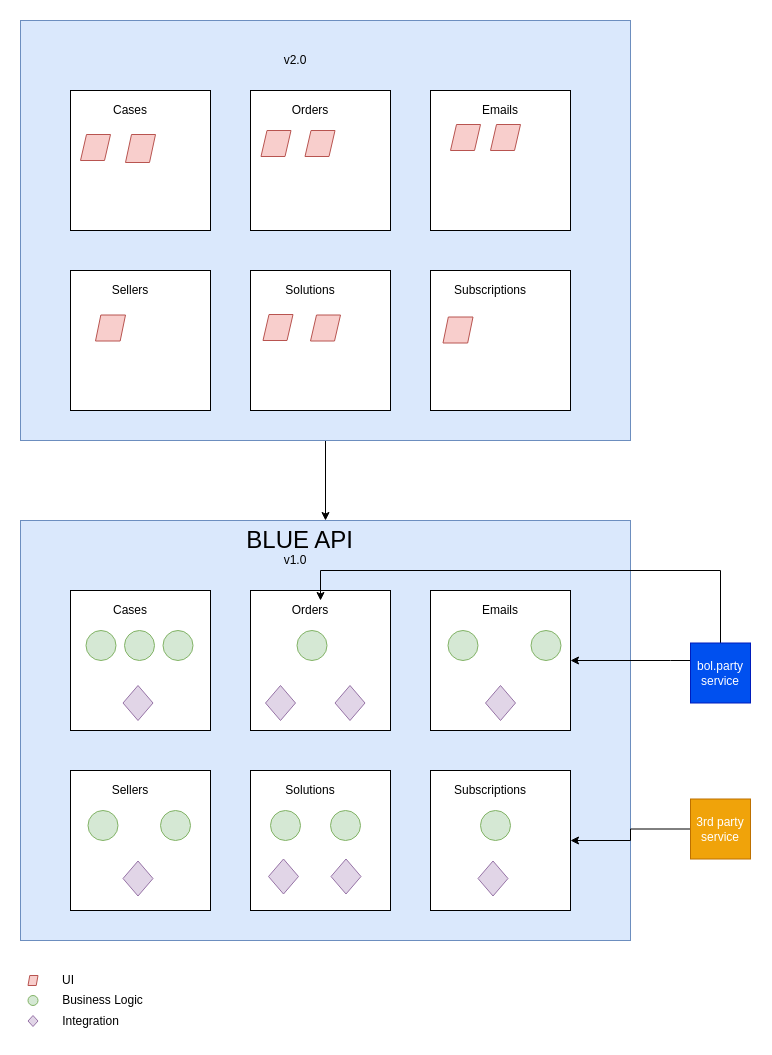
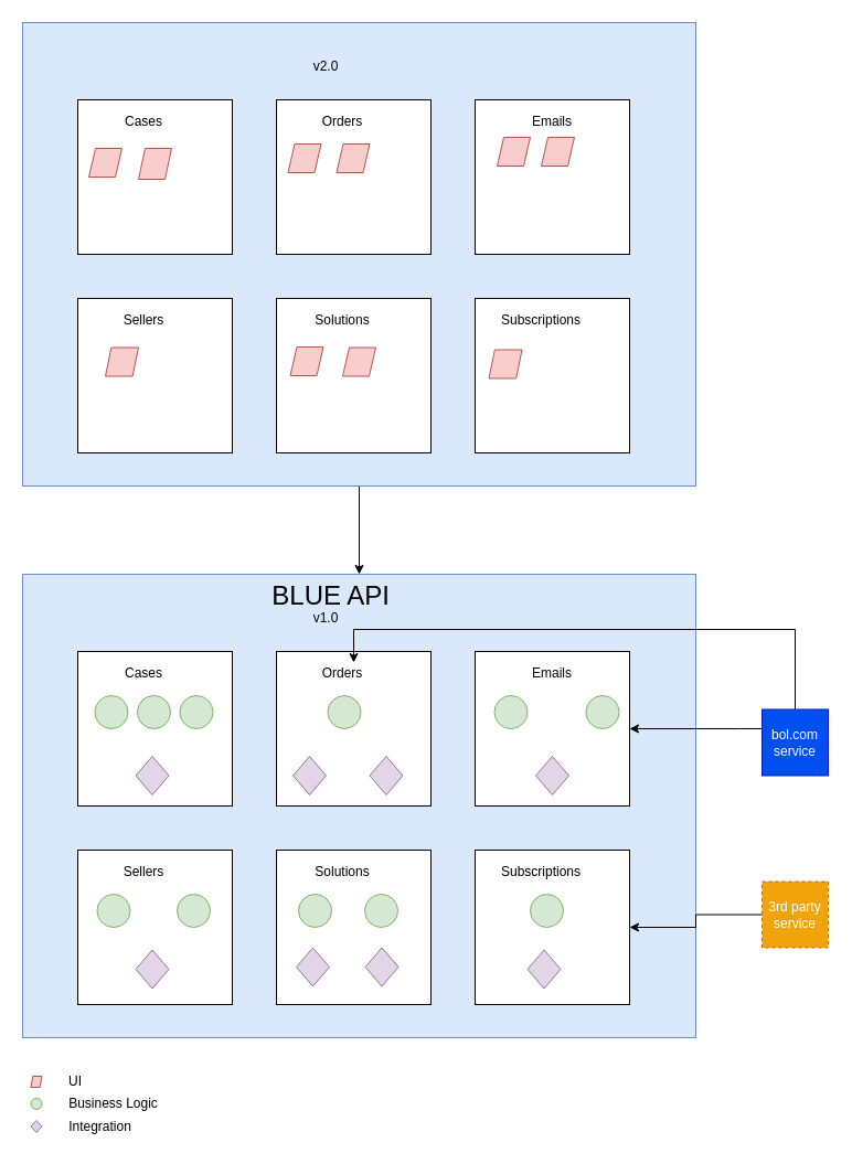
- <mxCell id="69" value="bol.party&lt;br&gt;service" style="whiteSpace=wrap;html=1;aspect=fixed;fillColor=#0050ef;strokeColor=#001DBC;fontColor=#ffffff;" vertex="1" parent="1"><mxGeometry x="690" y="642.5" width="60" height="60" as="geometry" /></mxCell>
+ <mxCell id="69" value="bol.com&lt;br&gt;service" style="whiteSpace=wrap;html=1;aspect=fixed;fillColor=#0050ef;strokeColor=#001DBC;fontColor=#ffffff;" vertex="1" parent="1"><mxGeometry x="690" y="642.5" width="60" height="60" as="geometry" /></mxCell>
- <mxCell id="71" value="3rd party&lt;br&gt;service" style="whiteSpace=wrap;html=1;aspect=fixed;fillColor=#f0a30a;strokeColor=#BD7000;fontColor=#ffffff;" vertex="1" parent="1"><mxGeometry x="690" y="798.5" width="60" height="60" as="geometry" /></mxCell>
+ <mxCell id="71" value="3rd party&lt;br&gt;service" style="whiteSpace=wrap;html=1;aspect=fixed;fillColor=#f0a30a;strokeColor=#BD7000;fontColor=#ffffff;dashed=1;" vertex="1" parent="1"><mxGeometry x="690" y="798.5" width="60" height="60" as="geometry" /></mxCell>
